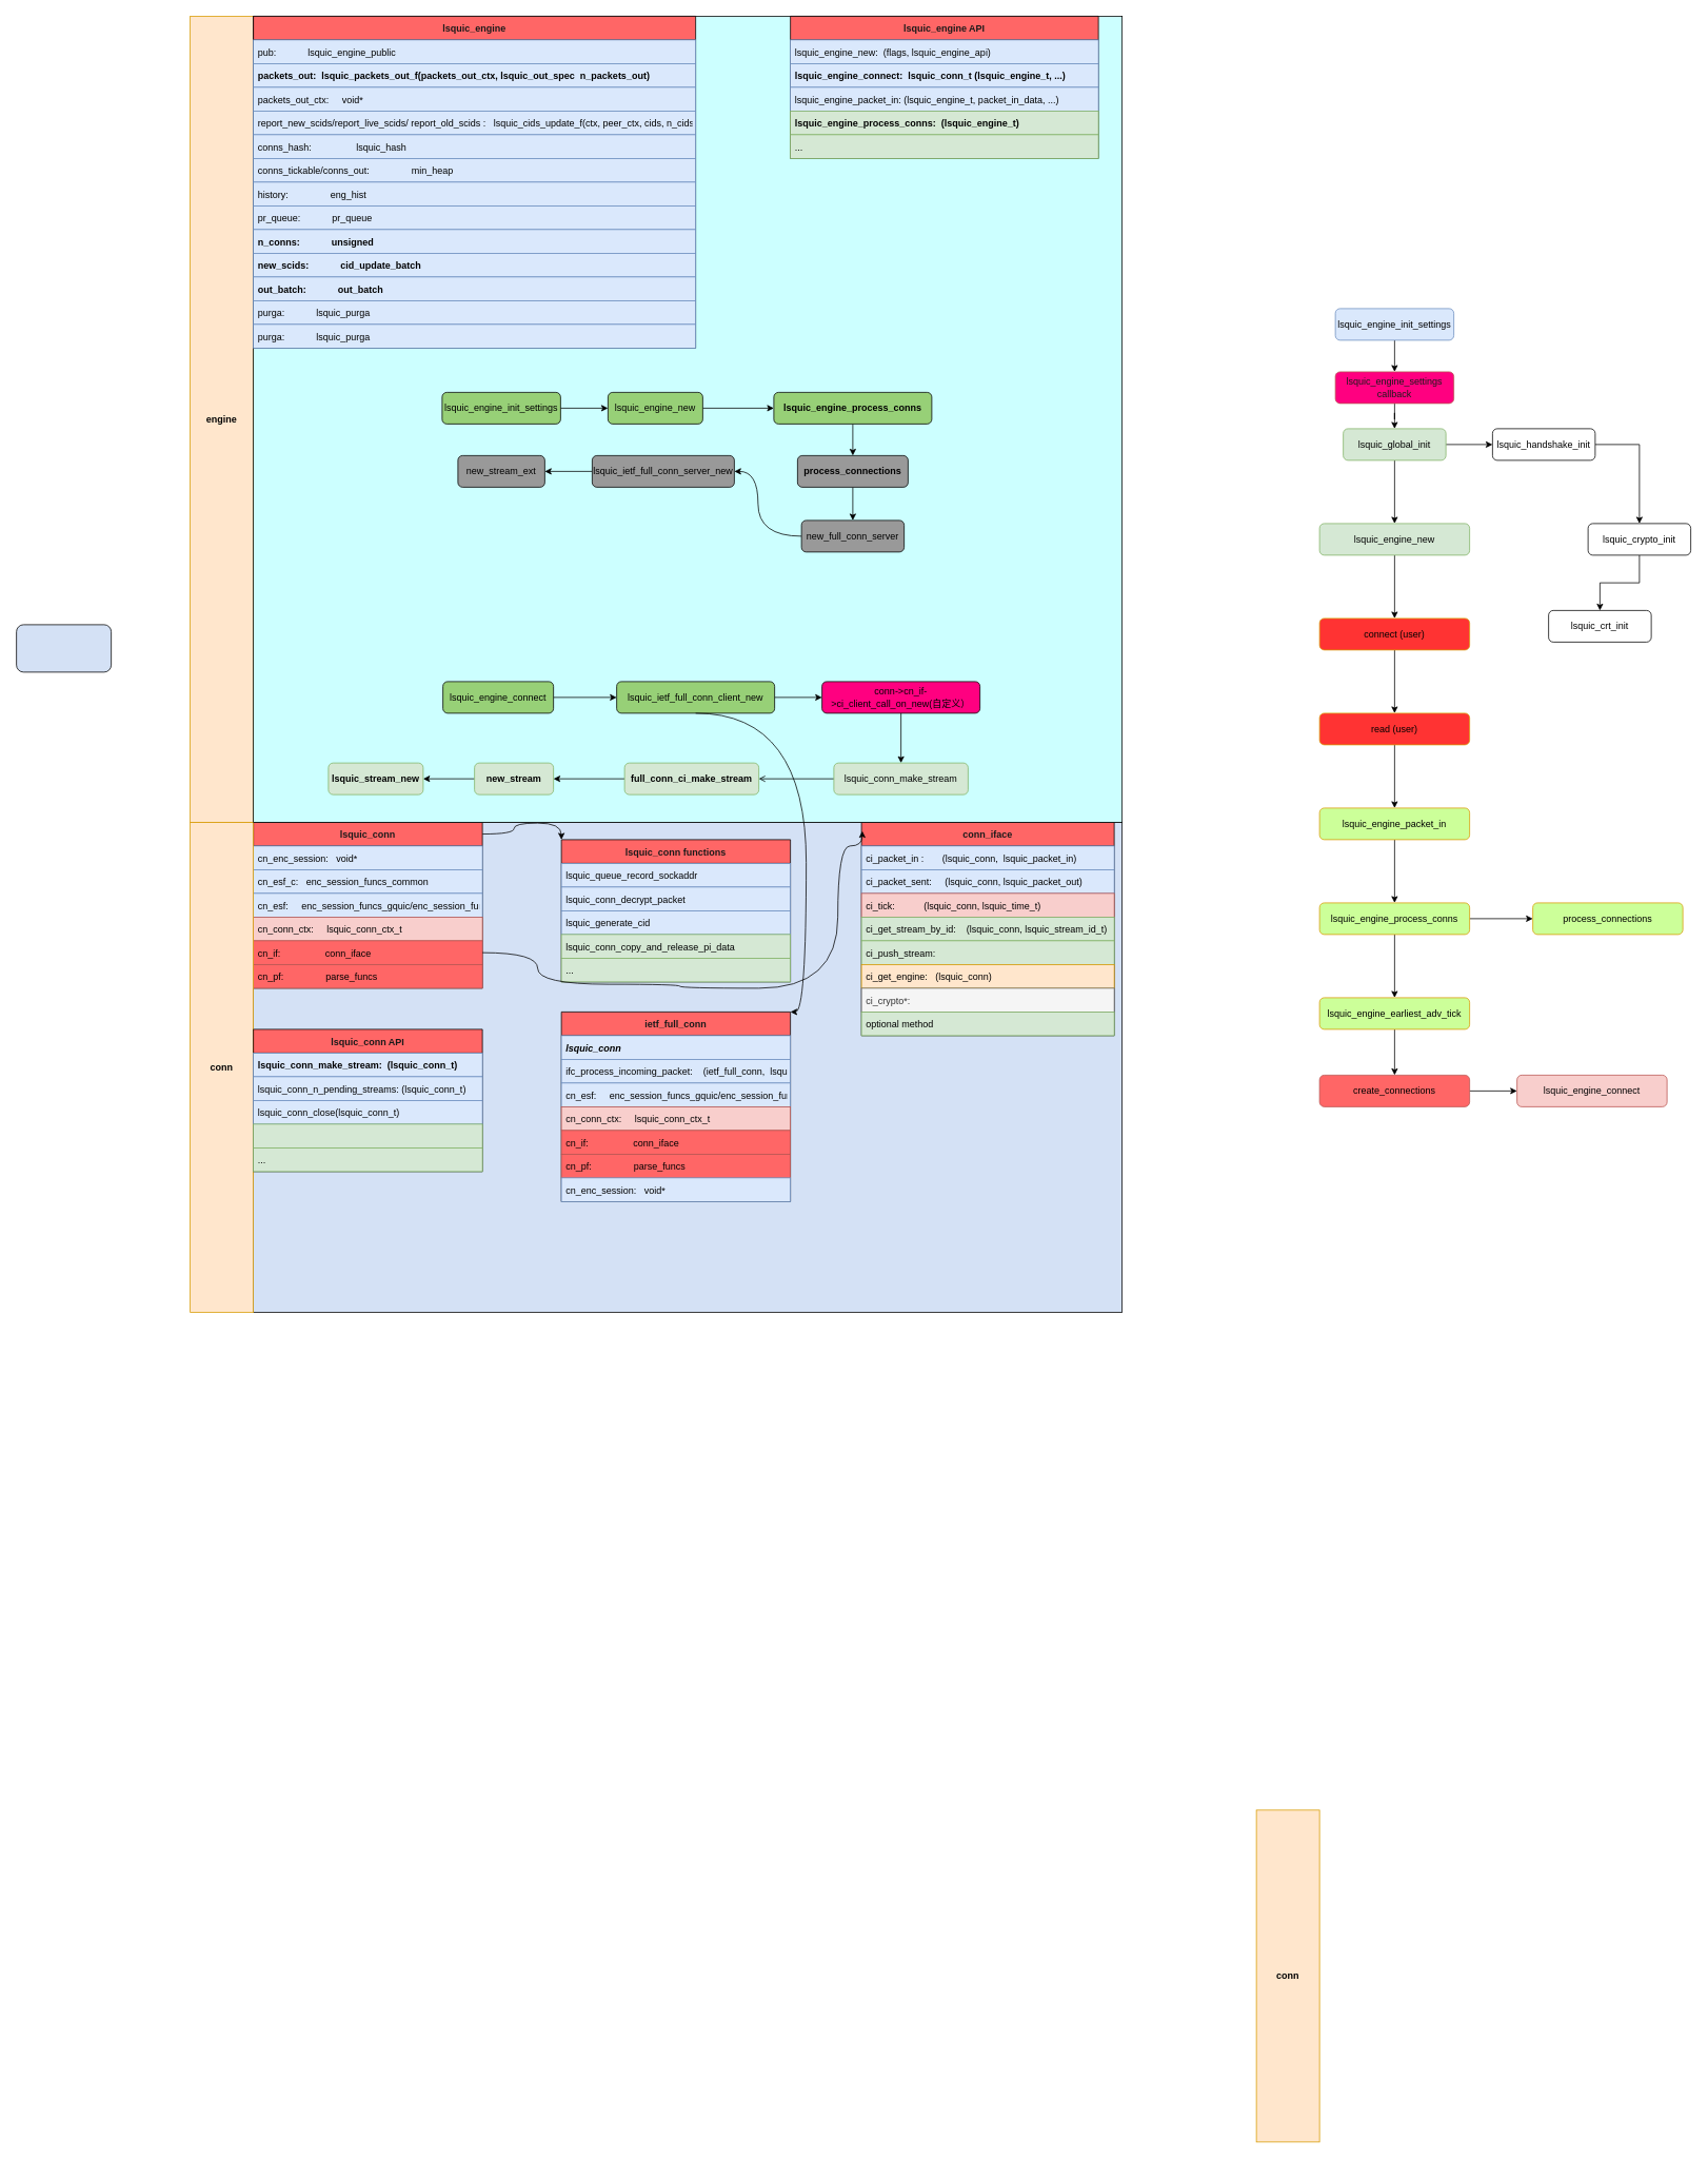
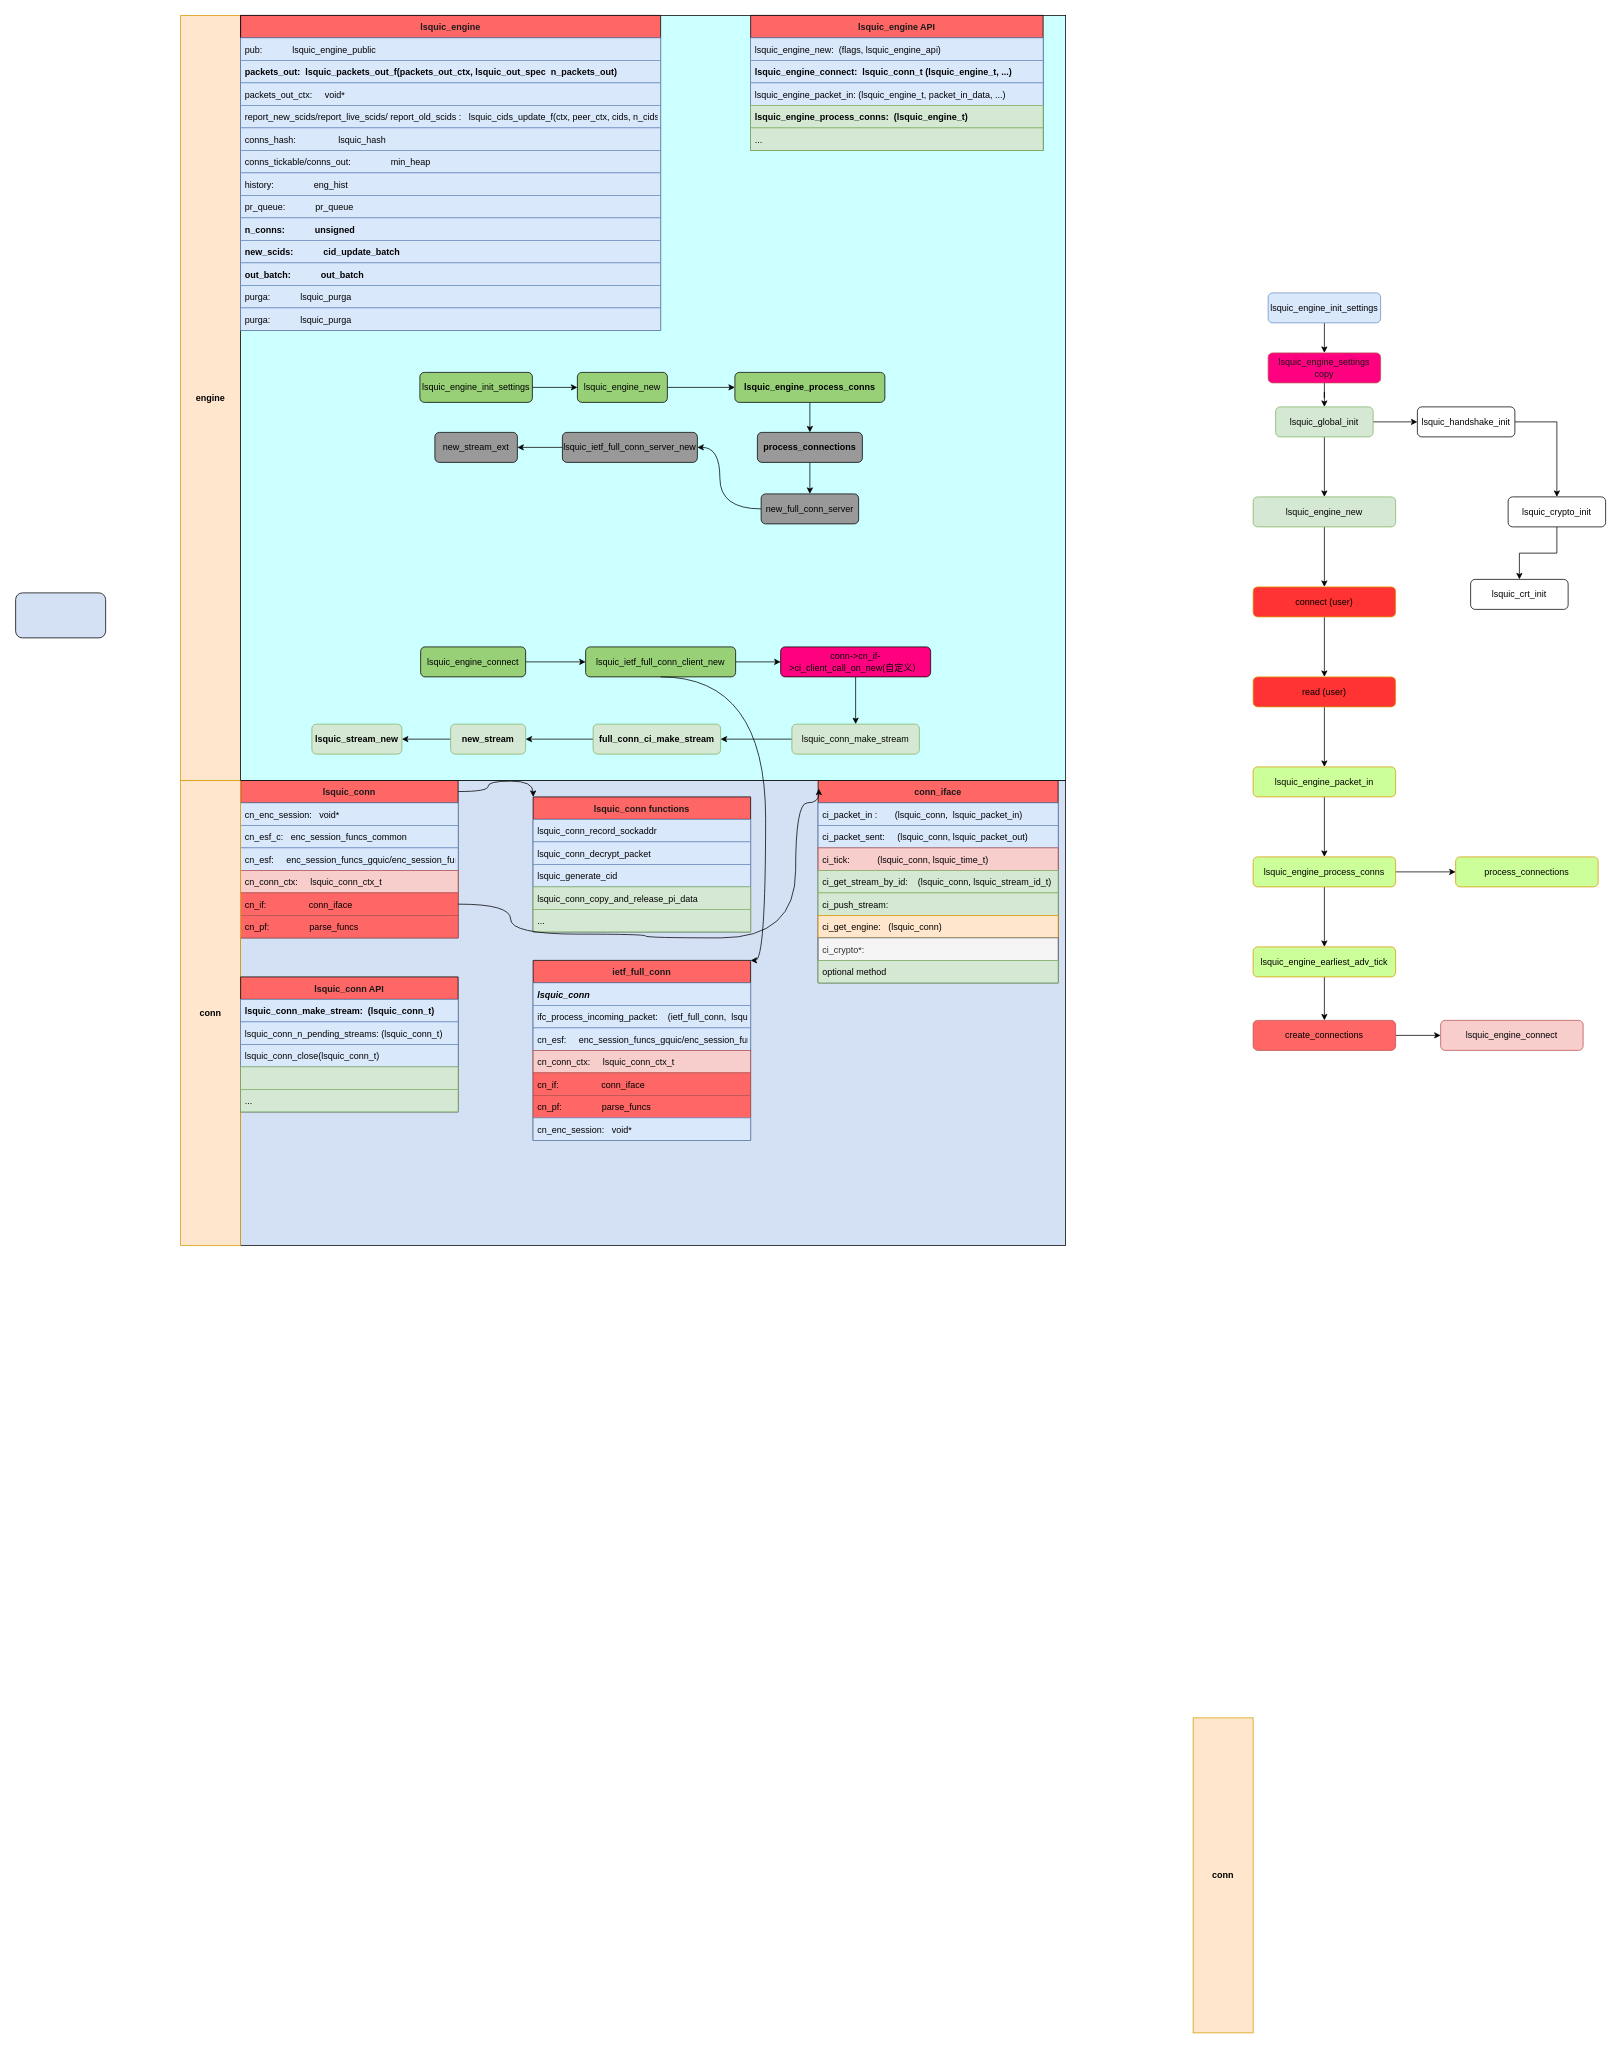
- <mxCell id="16" value="&lt;font color=&quot;#1a1a1a&quot;&gt;lsquic_engine_settings callback&lt;/font&gt;" style="rounded=1;whiteSpace=wrap;html=1;fontSize=12;glass=0;strokeWidth=1;shadow=0;fillColor=#FF0080;strokeColor=#b85450;" vertex="1" parent="1"><mxGeometry x="1690" y="470" width="150" height="40" as="geometry" /></mxCell>
+ <mxCell id="16" value="&lt;font color=&quot;#1a1a1a&quot;&gt;lsquic_engine_settings copy&lt;/font&gt;" style="rounded=1;whiteSpace=wrap;html=1;fontSize=12;glass=0;strokeWidth=1;shadow=0;fillColor=#FF0080;strokeColor=#b85450;" vertex="1" parent="1"><mxGeometry x="1690" y="470" width="150" height="40" as="geometry" /></mxCell>
- <mxCell id="106" value="" style="edgeStyle=orthogonalEdgeStyle;rounded=0;orthogonalLoop=1;jettySize=auto;html=1;shadow=0;fontColor=#1A1A1A;endArrow=open;" edge="1" parent="1" source="107" target="109"><mxGeometry relative="1" as="geometry" /></mxCell>
+ <mxCell id="106" value="" style="edgeStyle=orthogonalEdgeStyle;rounded=0;orthogonalLoop=1;jettySize=auto;html=1;shadow=0;fontColor=#1A1A1A;" edge="1" parent="1" source="107" target="109"><mxGeometry relative="1" as="geometry" /></mxCell>
- <mxCell id="41" value="lsquic_queue_record_sockaddr" style="text;strokeColor=#6c8ebf;fillColor=#dae8fc;align=left;verticalAlign=middle;spacingLeft=4;spacingRight=4;overflow=hidden;points=[[0,0.5],[1,0.5]];portConstraint=eastwest;rotatable=0;" vertex="1" parent="40"><mxGeometry y="30" width="290" height="30" as="geometry" /></mxCell>
+ <mxCell id="41" value="lsquic_conn_record_sockaddr" style="text;strokeColor=#6c8ebf;fillColor=#dae8fc;align=left;verticalAlign=middle;spacingLeft=4;spacingRight=4;overflow=hidden;points=[[0,0.5],[1,0.5]];portConstraint=eastwest;rotatable=0;" vertex="1" parent="40"><mxGeometry y="30" width="290" height="30" as="geometry" /></mxCell>
